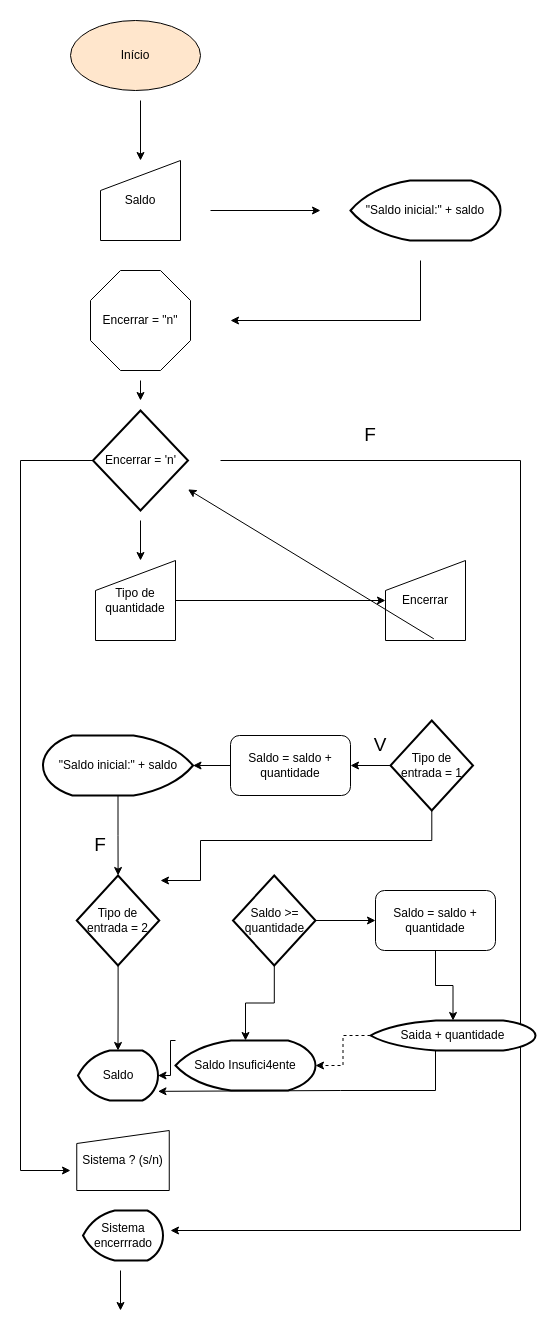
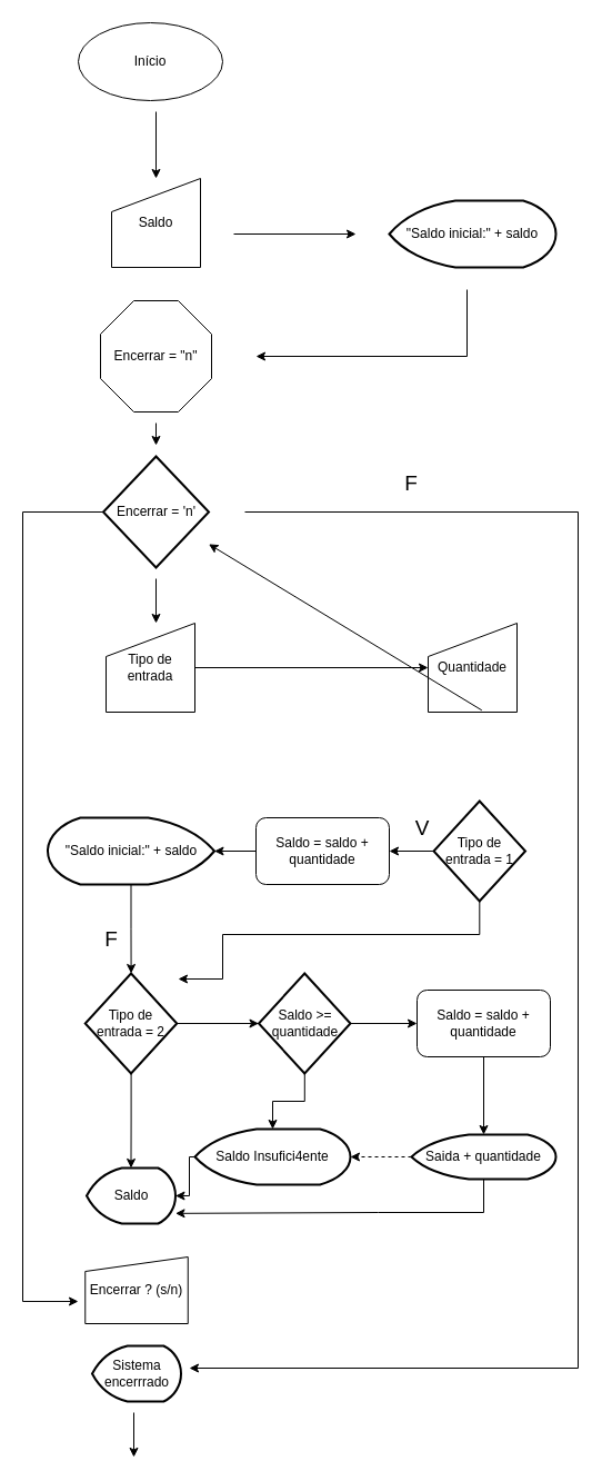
- <mxCell id="2" value="Início" style="ellipse;whiteSpace=wrap;html=1;fillColor=#ffe6cc;" vertex="1" parent="1"><mxGeometry x="70" y="20" width="130" height="70" as="geometry" /></mxCell>
+ <mxCell id="2" value="Início" style="ellipse;whiteSpace=wrap;html=1;" vertex="1" parent="1"><mxGeometry x="70" y="20" width="130" height="70" as="geometry" /></mxCell>
- <mxCell id="14" value="Tipo de quantidade" style="shape=manualInput;whiteSpace=wrap;html=1;" vertex="1" parent="1"><mxGeometry x="95" y="560" width="80" height="80" as="geometry" /></mxCell>
+ <mxCell id="14" value="Tipo de entrada" style="shape=manualInput;whiteSpace=wrap;html=1;" vertex="1" parent="1"><mxGeometry x="95" y="560" width="80" height="80" as="geometry" /></mxCell>
- <mxCell id="16" value="Encerrar" style="shape=manualInput;whiteSpace=wrap;html=1;" vertex="1" parent="1"><mxGeometry x="385" y="560" width="80" height="80" as="geometry" /></mxCell>
+ <mxCell id="16" value="Quantidade" style="shape=manualInput;whiteSpace=wrap;html=1;" vertex="1" parent="1"><mxGeometry x="385" y="560" width="80" height="80" as="geometry" /></mxCell>
+ <mxCell id="24" value="" style="edgeStyle=orthogonalEdgeStyle;rounded=0;orthogonalLoop=1;jettySize=auto;html=1;" edge="1" parent="1" source="26" target="29"><mxGeometry relative="1" as="geometry" /></mxCell>
- <mxCell id="35" value="Saida + quantidade" style="strokeWidth=2;html=1;shape=mxgraph.flowchart.display;whiteSpace=wrap;" vertex="1" parent="1"><mxGeometry x="370" y="1020" width="165" height="30" as="geometry" /></mxCell>
+ <mxCell id="35" value="Saida + quantidade" style="strokeWidth=2;html=1;shape=mxgraph.flowchart.display;whiteSpace=wrap;" vertex="1" parent="1"><mxGeometry x="370" y="1020" width="130" height="40" as="geometry" /></mxCell>
- <mxCell id="33" value="Saldo Insufici4ente" style="strokeWidth=2;html=1;shape=mxgraph.flowchart.display;whiteSpace=wrap;" vertex="1" parent="1"><mxGeometry x="175" y="1040" width="140" height="50" as="geometry" /></mxCell>
+ <mxCell id="33" value="Saldo Insufici4ente" style="strokeWidth=2;html=1;shape=mxgraph.flowchart.display;whiteSpace=wrap;" vertex="1" parent="1"><mxGeometry x="175" y="1015" width="140" height="50" as="geometry" /></mxCell>
- <mxCell id="42" value="Sistema ? (s/n)" style="shape=manualInput;whiteSpace=wrap;html=1;size=13;" vertex="1" parent="1"><mxGeometry x="76.25" y="1130" width="92.5" height="60" as="geometry" /></mxCell>
+ <mxCell id="42" value="Encerrar ? (s/n)" style="shape=manualInput;whiteSpace=wrap;html=1;size=13;" vertex="1" parent="1"><mxGeometry x="76.25" y="1130" width="92.5" height="60" as="geometry" /></mxCell>
